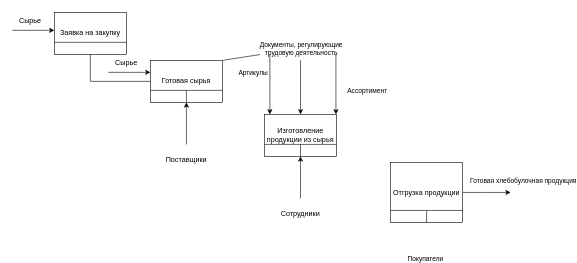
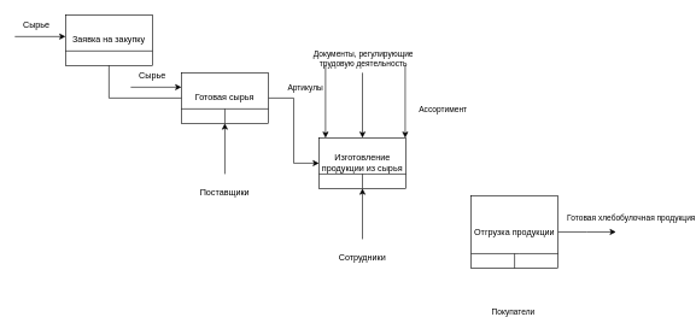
- <mxCell id="4" style="edgeStyle=orthogonalEdgeStyle;rounded=0;orthogonalLoop=1;jettySize=auto;html=1;" parent="1" source="5" target="24" edge="1"><mxGeometry relative="1" as="geometry" /></mxCell>
+ <mxCell id="4" style="edgeStyle=orthogonalEdgeStyle;rounded=0;orthogonalLoop=1;jettySize=auto;html=1;entryX=0;entryY=0.5;entryDx=0;entryDy=0;" parent="1" source="5" target="8" edge="1"><mxGeometry relative="1" as="geometry" /></mxCell>
